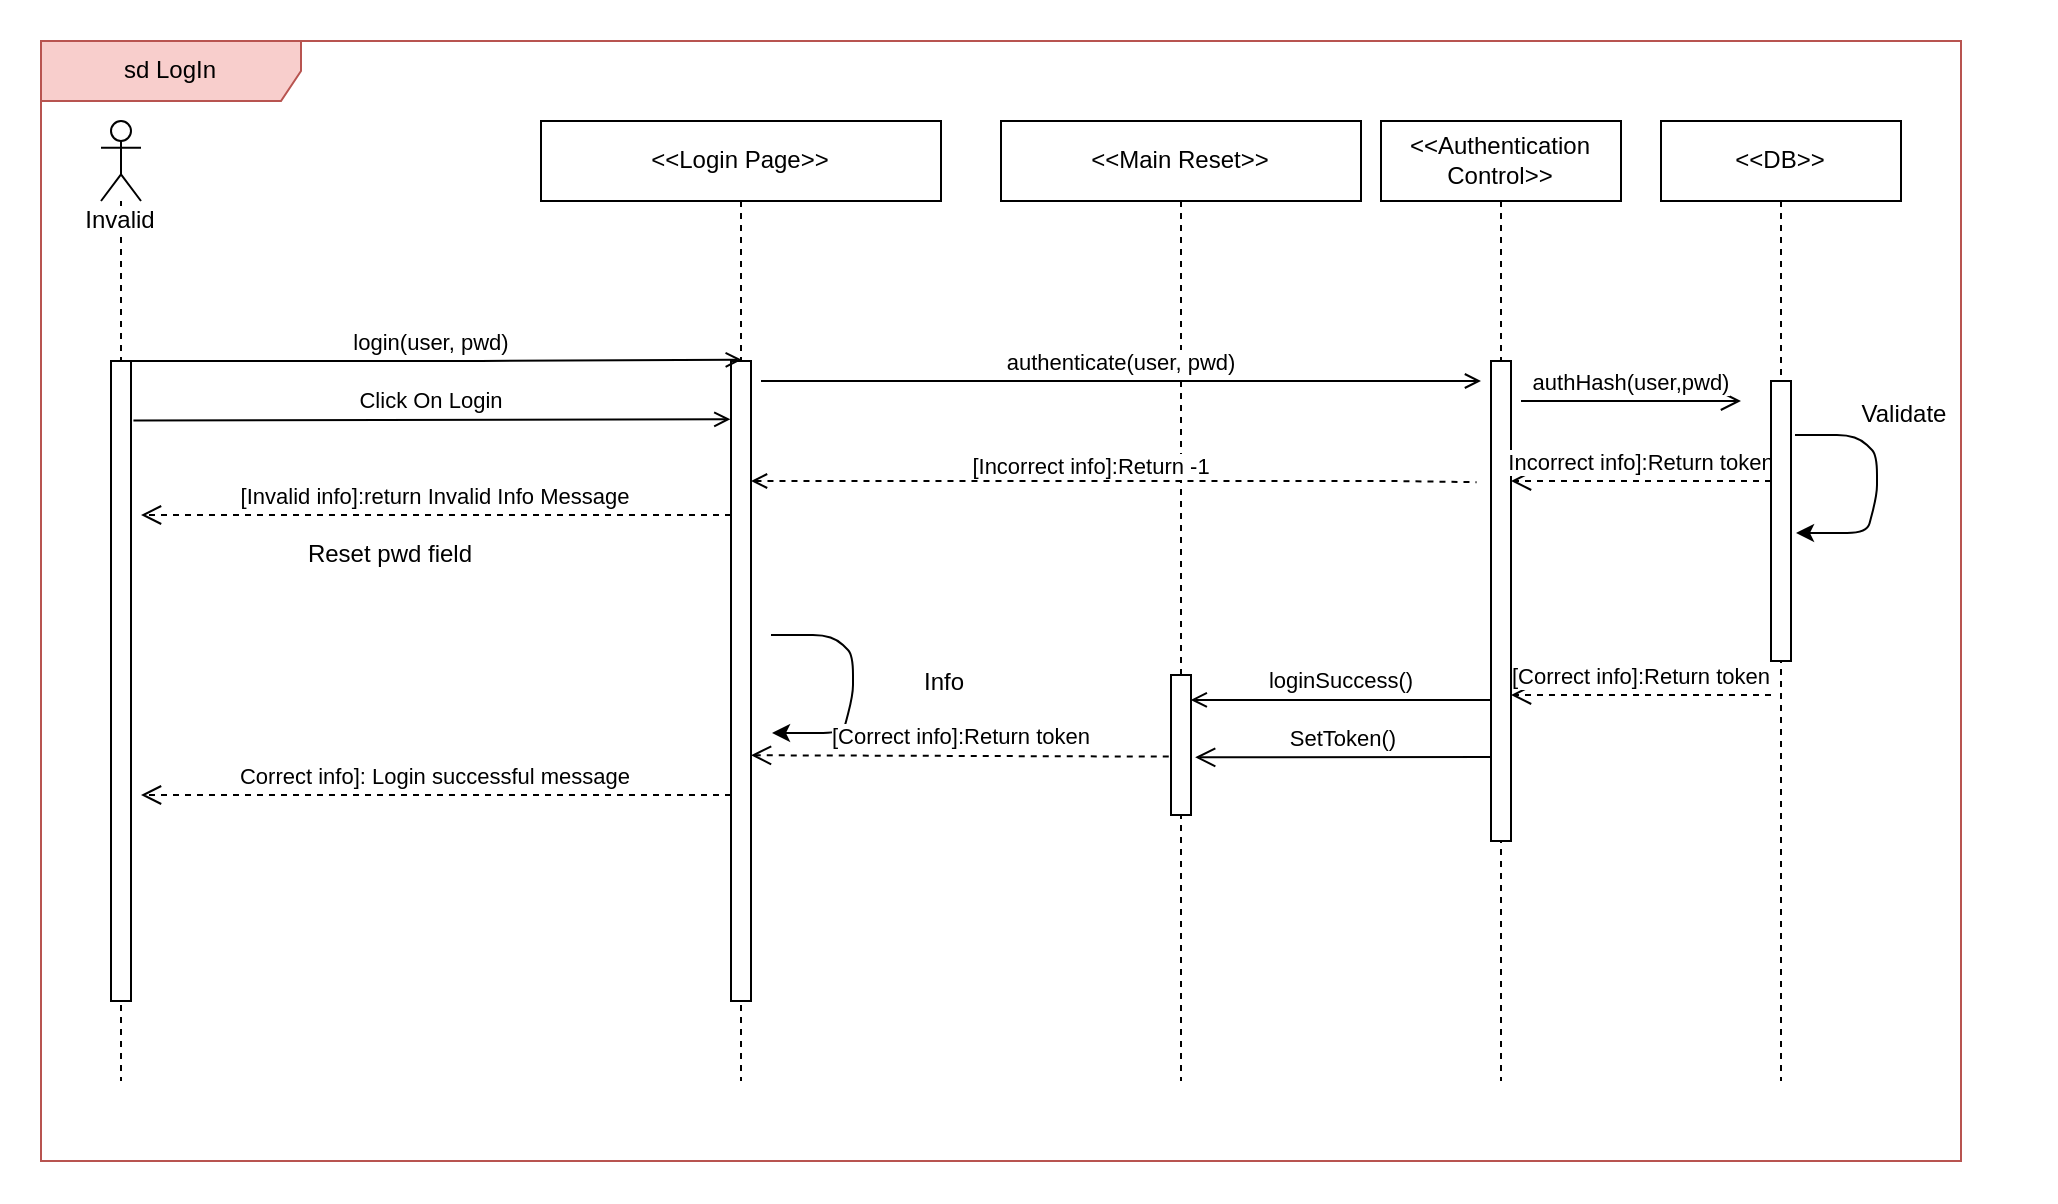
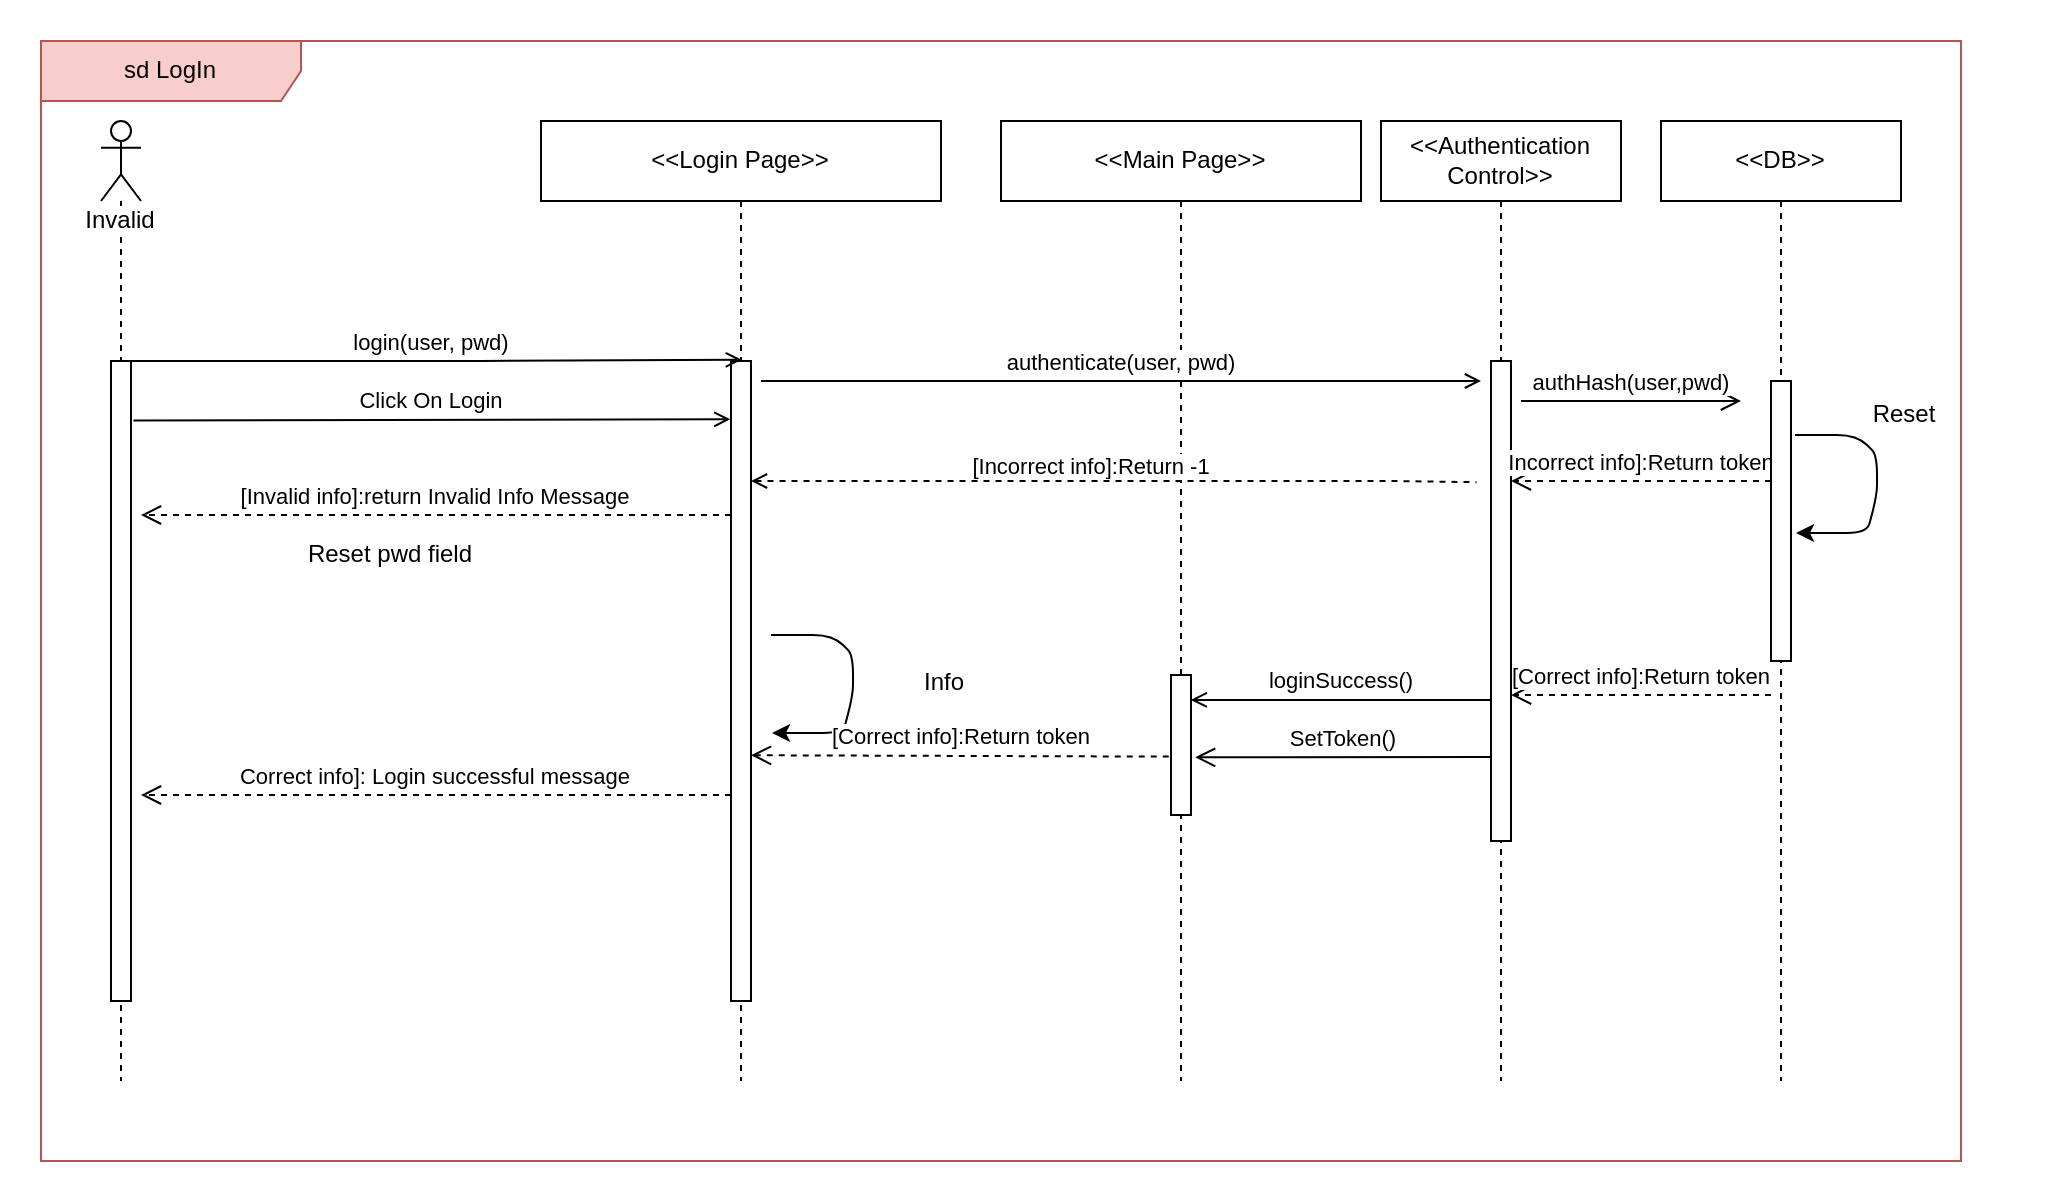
- <mxCell id="9" value="&amp;lt;&amp;lt;Main Reset&amp;gt;&amp;gt;" style="shape=umlLifeline;perimeter=lifelinePerimeter;whiteSpace=wrap;html=1;container=1;collapsible=0;recursiveResize=0;outlineConnect=0;" parent="1" vertex="1"><mxGeometry x="500" y="60" width="180" height="480" as="geometry" /></mxCell>
+ <mxCell id="9" value="&amp;lt;&amp;lt;Main Page&amp;gt;&amp;gt;" style="shape=umlLifeline;perimeter=lifelinePerimeter;whiteSpace=wrap;html=1;container=1;collapsible=0;recursiveResize=0;outlineConnect=0;" parent="1" vertex="1"><mxGeometry x="500" y="60" width="180" height="480" as="geometry" /></mxCell>
- <mxCell id="29" value="Validate" style="text;html=1;strokeColor=none;fillColor=none;align=center;verticalAlign=middle;whiteSpace=wrap;rounded=0;" vertex="1" parent="1"><mxGeometry x="897" y="197" width="110" height="20" as="geometry" /></mxCell>
+ <mxCell id="29" value="Reset" style="text;html=1;strokeColor=none;fillColor=none;align=center;verticalAlign=middle;whiteSpace=wrap;rounded=0;" vertex="1" parent="1"><mxGeometry x="897" y="197" width="110" height="20" as="geometry" /></mxCell>
